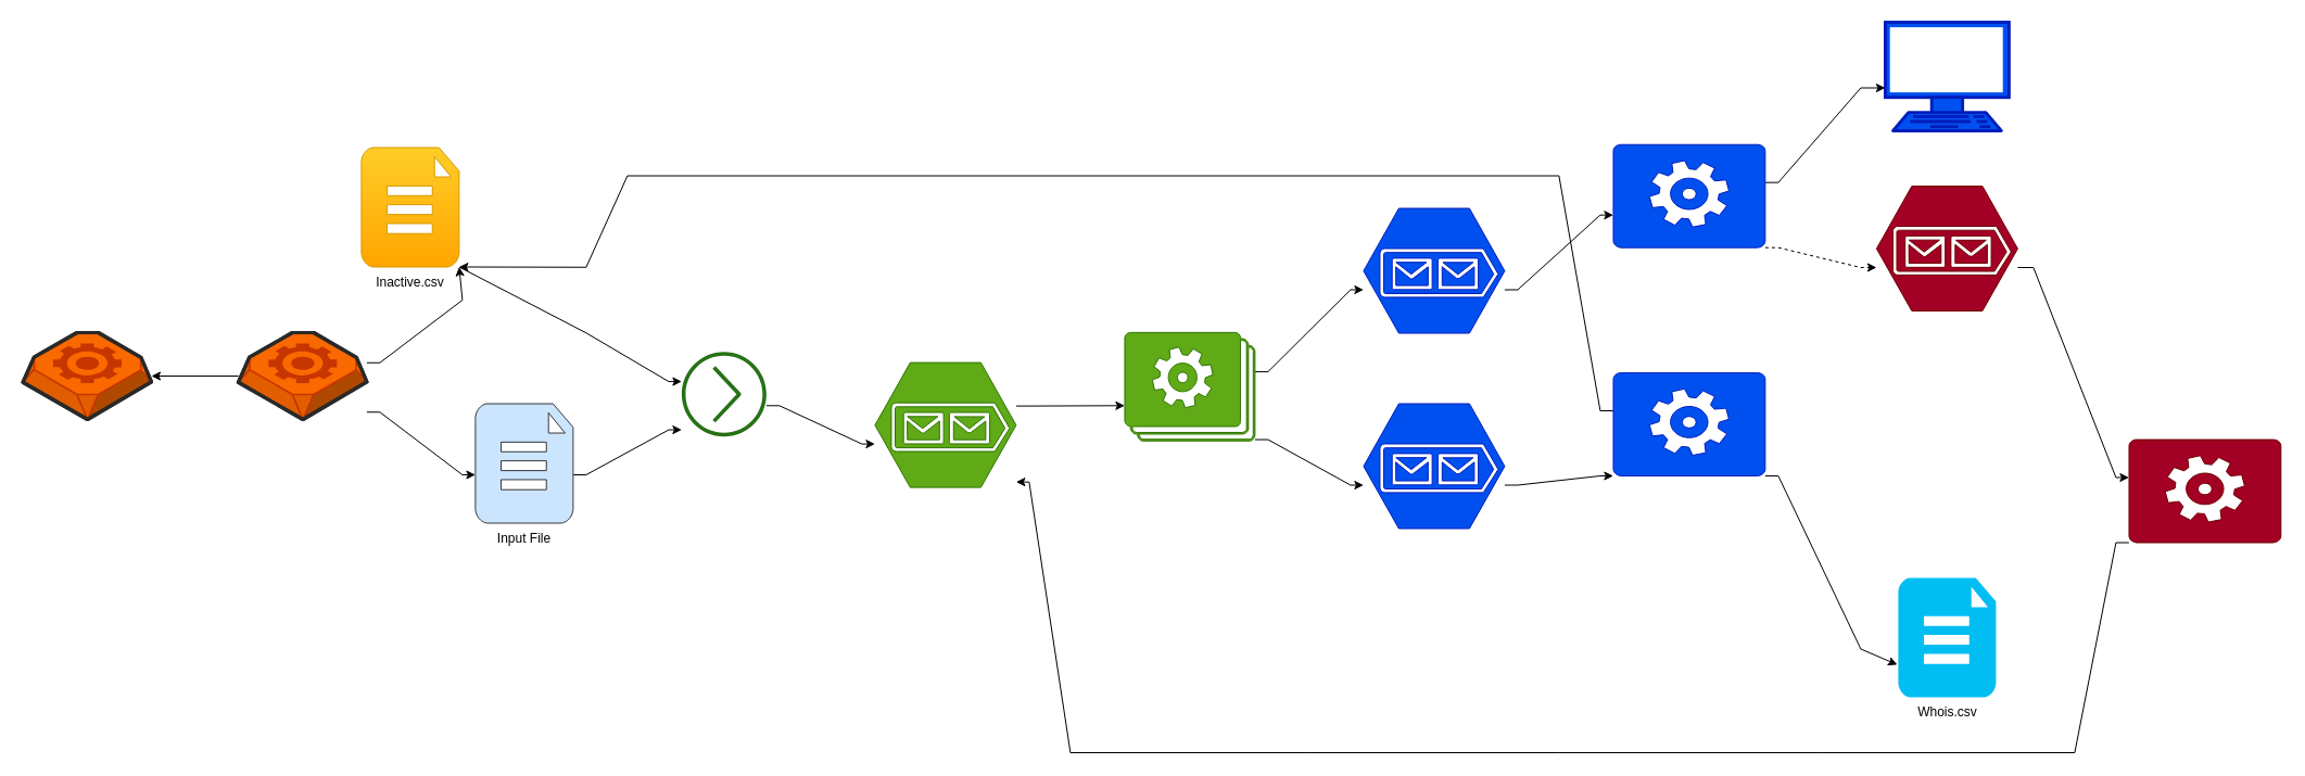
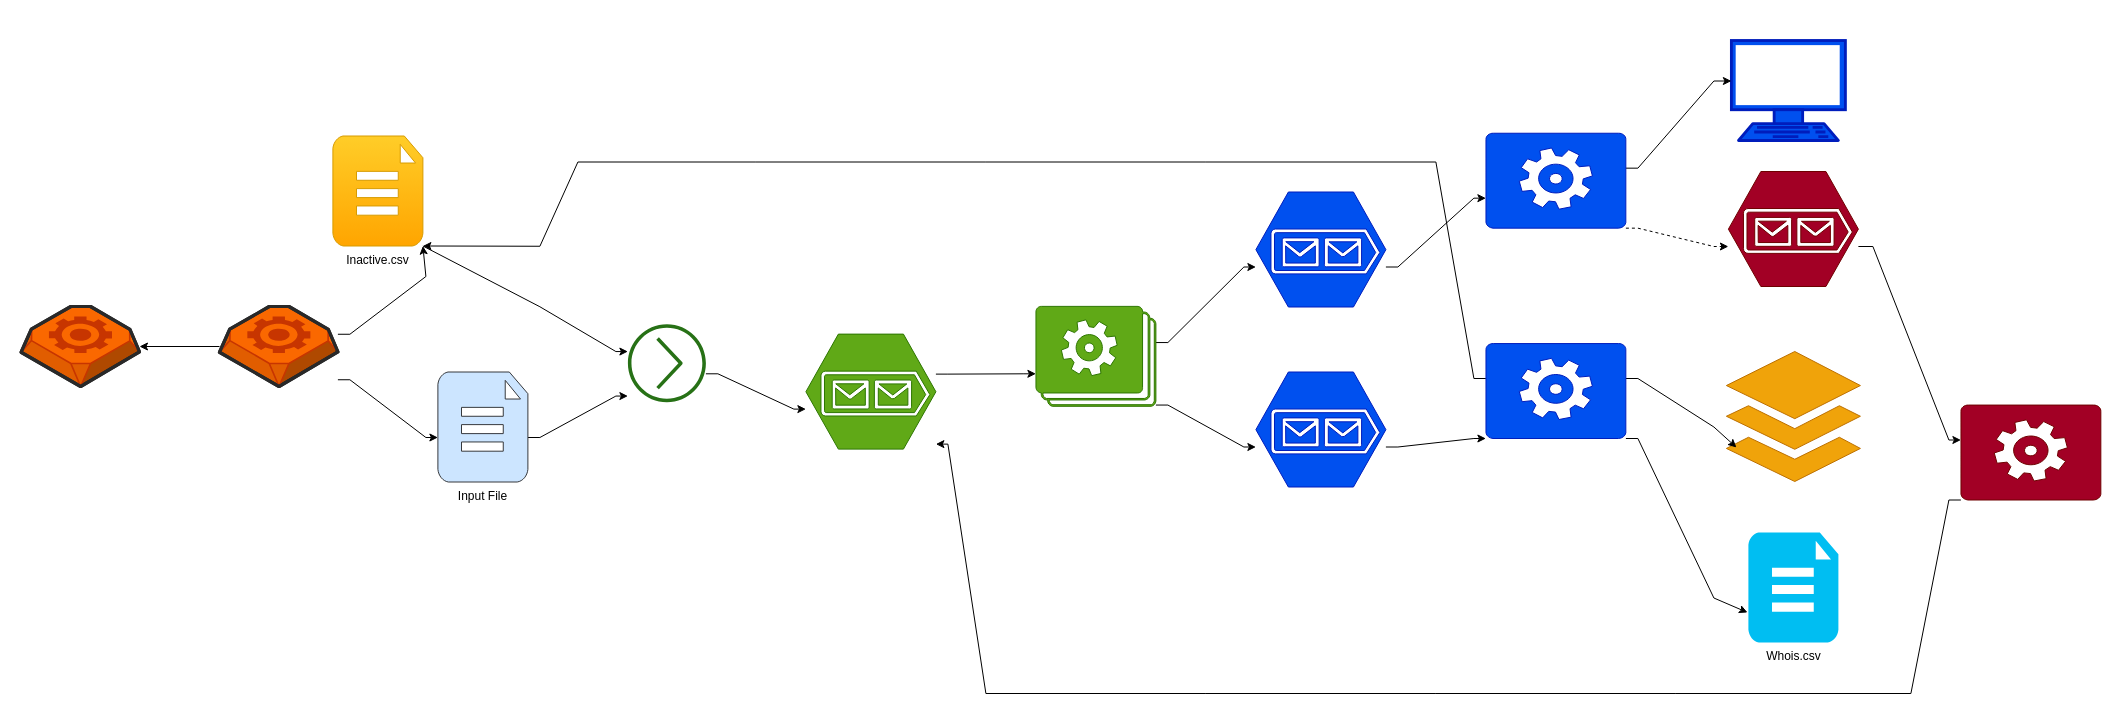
- <mxCell id="27" value="&lt;font color=&quot;#ffffff&quot;&gt;Terminal&lt;/font&gt;" style="fontColor=#ffffff;verticalAlign=top;verticalLabelPosition=bottom;labelPosition=center;align=center;html=1;outlineConnect=0;fillColor=#0050ef;strokeColor=#001DBC;gradientDirection=north;strokeWidth=2;shape=mxgraph.networks.terminal;" parent="1" vertex="1"><mxGeometry x="1735.9" width="114" height="100" as="geometry" y="20" /></mxCell>
+ <mxCell id="27" value="&lt;font color=&quot;#ffffff&quot;&gt;Terminal&lt;/font&gt;" style="fontColor=#ffffff;verticalAlign=top;verticalLabelPosition=bottom;labelPosition=center;align=center;html=1;outlineConnect=0;fillColor=#0050ef;strokeColor=#001DBC;gradientDirection=north;strokeWidth=2;shape=mxgraph.networks.terminal;" parent="1" vertex="1"><mxGeometry x="1730.9" y="40" width="114" height="100" as="geometry" /></mxCell>
+ <mxCell id="31" style="edgeStyle=orthogonalEdgeStyle;rounded=0;orthogonalLoop=1;jettySize=auto;html=1;entryX=0.075;entryY=0.738;entryDx=0;entryDy=0;entryPerimeter=0;noEdgeStyle=1;orthogonal=1;" parent="1" source="34" target="18" edge="1"><mxGeometry relative="1" as="geometry"><Array as="points"><mxPoint x="1637.4" y="378" /><mxPoint x="1713.4" y="426.5" /></Array></mxGeometry></mxCell>
+ <mxCell id="18" value="output/input_file_name/..." style="html=1;aspect=fixed;strokeColor=#BD7000;shadow=0;align=center;verticalAlign=top;fillColor=#f0a30a;shape=mxgraph.gcp2.files;labelPosition=center;verticalLabelPosition=bottom;fontColor=#ffffff;" parent="1" vertex="1"><mxGeometry x="1725.89" y="351" width="134.02" height="130" as="geometry" /></mxCell>
